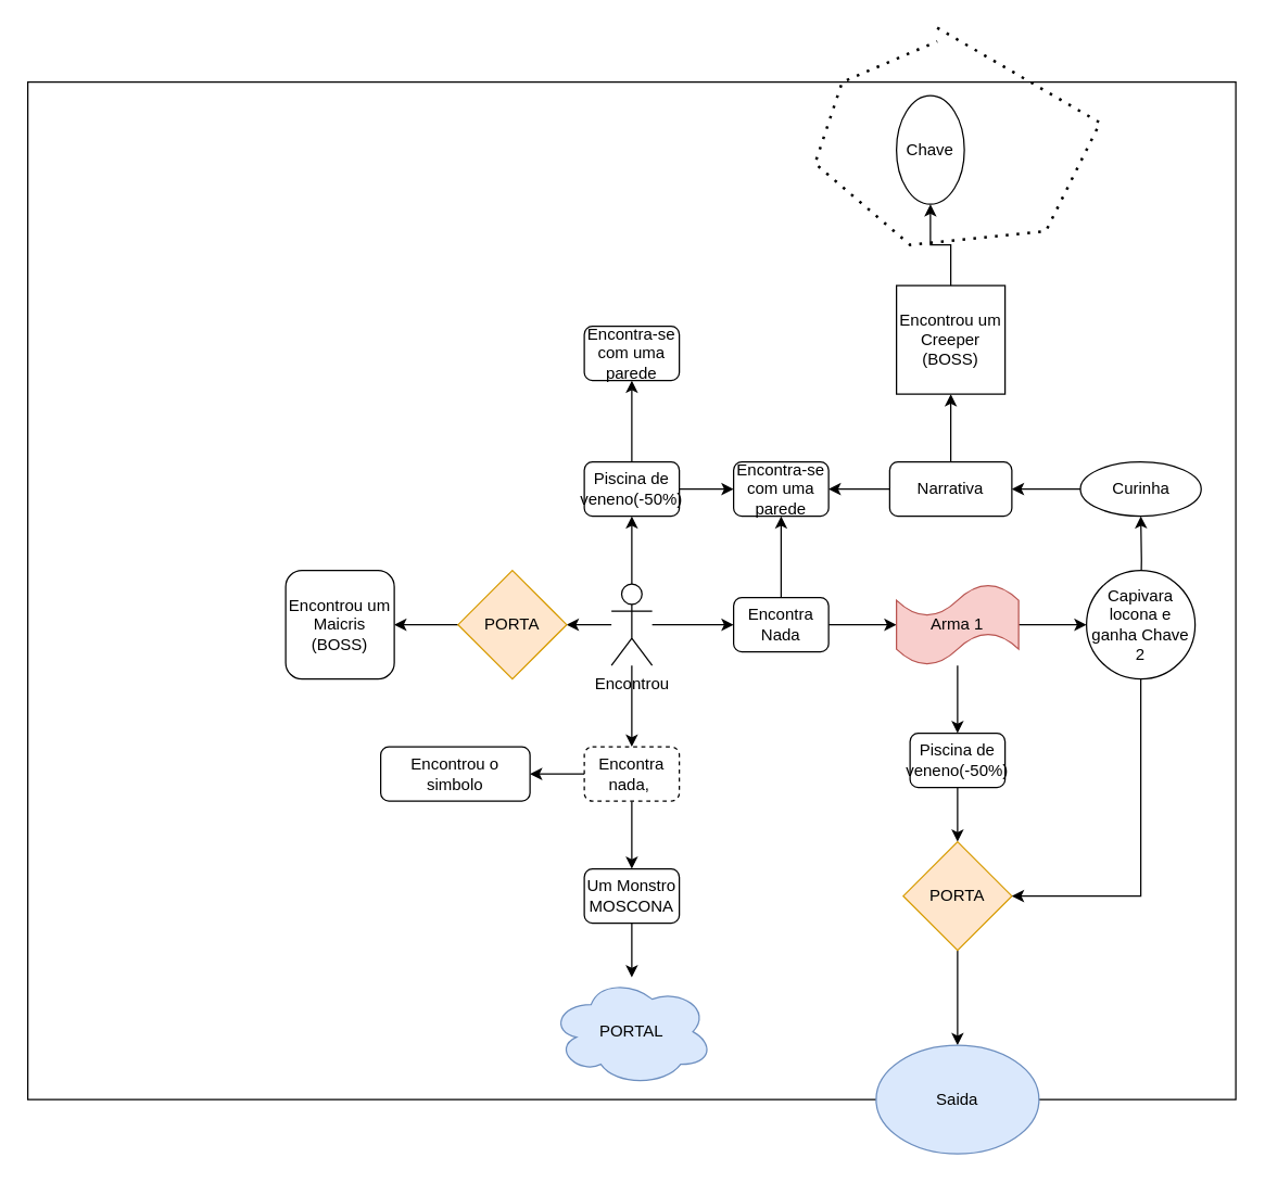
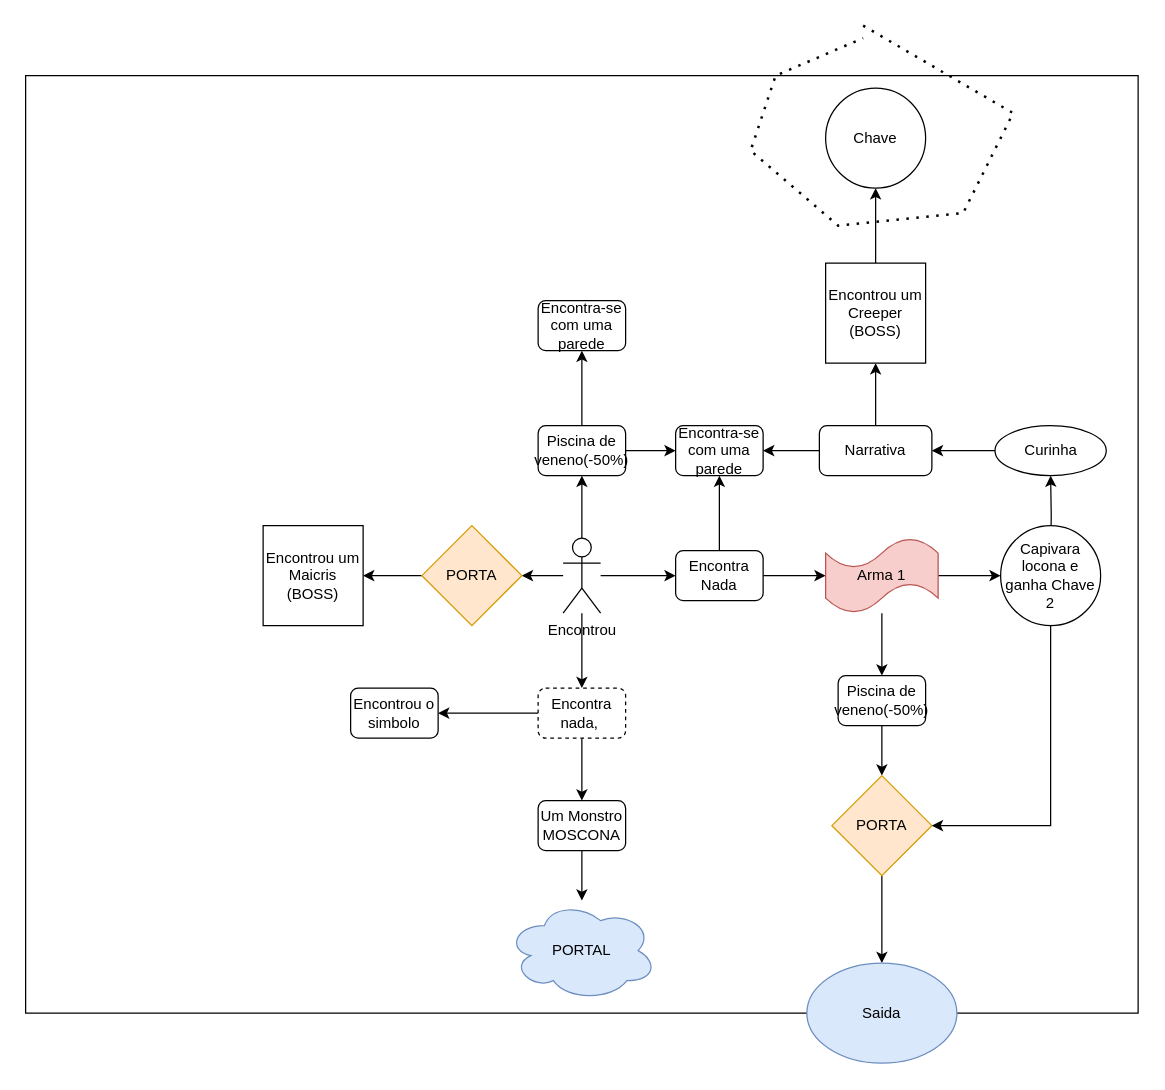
- <mxCell id="37" value="Chave" style="ellipse;whiteSpace=wrap;html=1;rounded=1;" vertex="1" parent="1"><mxGeometry x="660" y="70" width="50" height="80" as="geometry" /></mxCell>
+ <mxCell id="37" value="Chave" style="ellipse;whiteSpace=wrap;html=1;rounded=1;" vertex="1" parent="1"><mxGeometry x="660" y="70" width="80" height="80" as="geometry" /></mxCell>
- <mxCell id="39" value="Encontrou um Maicris (BOSS)" style="whiteSpace=wrap;html=1;aspect=fixed;rounded=1;" vertex="1" parent="1"><mxGeometry x="210" y="420" width="80" height="80" as="geometry" /></mxCell>
+ <mxCell id="39" value="Encontrou um Maicris (BOSS)" style="whiteSpace=wrap;html=1;aspect=fixed;" vertex="1" parent="1"><mxGeometry x="210" y="420" width="80" height="80" as="geometry" /></mxCell>
- <mxCell id="20" value="Encontrou o simbolo" style="rounded=1;whiteSpace=wrap;html=1;" vertex="1" parent="1"><mxGeometry x="280" y="550" width="110" height="40" as="geometry" /></mxCell>
+ <mxCell id="20" value="Encontrou o simbolo" style="rounded=1;whiteSpace=wrap;html=1;" vertex="1" parent="1"><mxGeometry x="280" y="550" width="70" height="40" as="geometry" /></mxCell>
